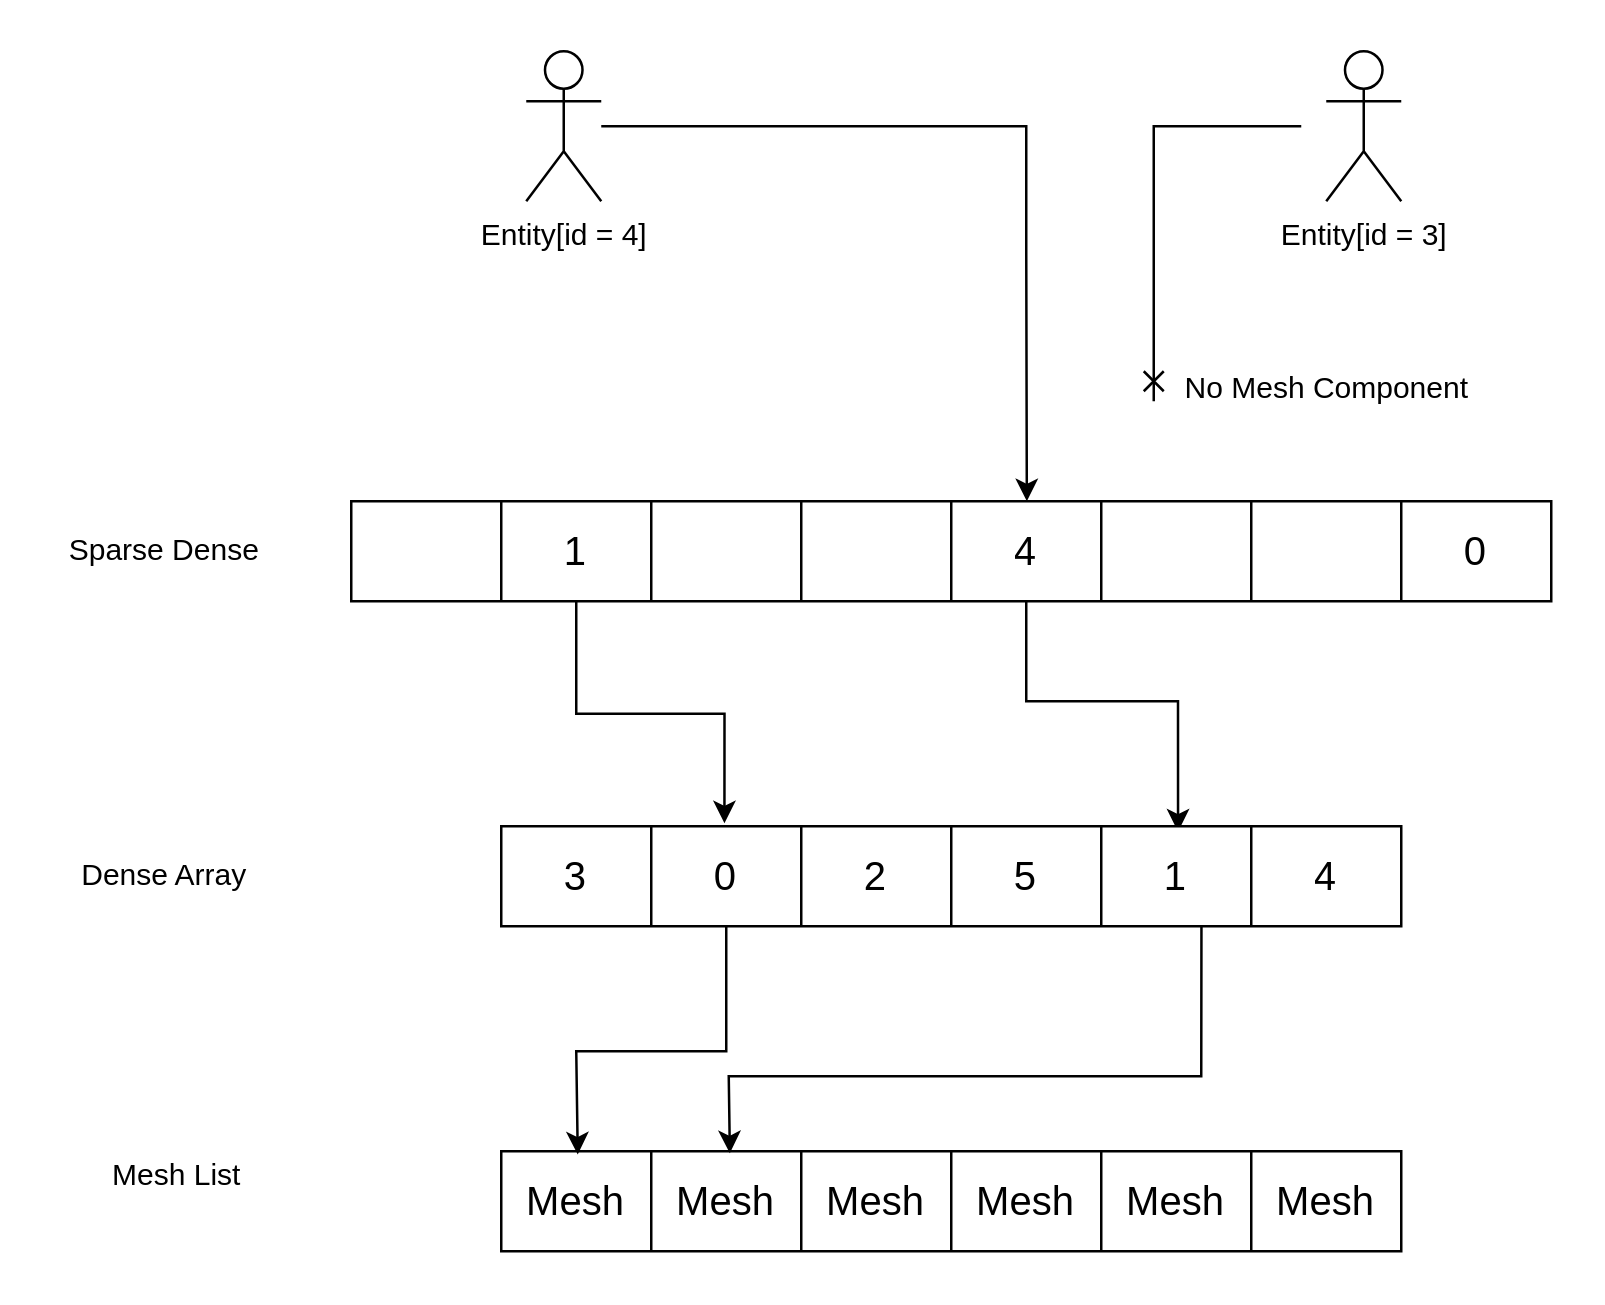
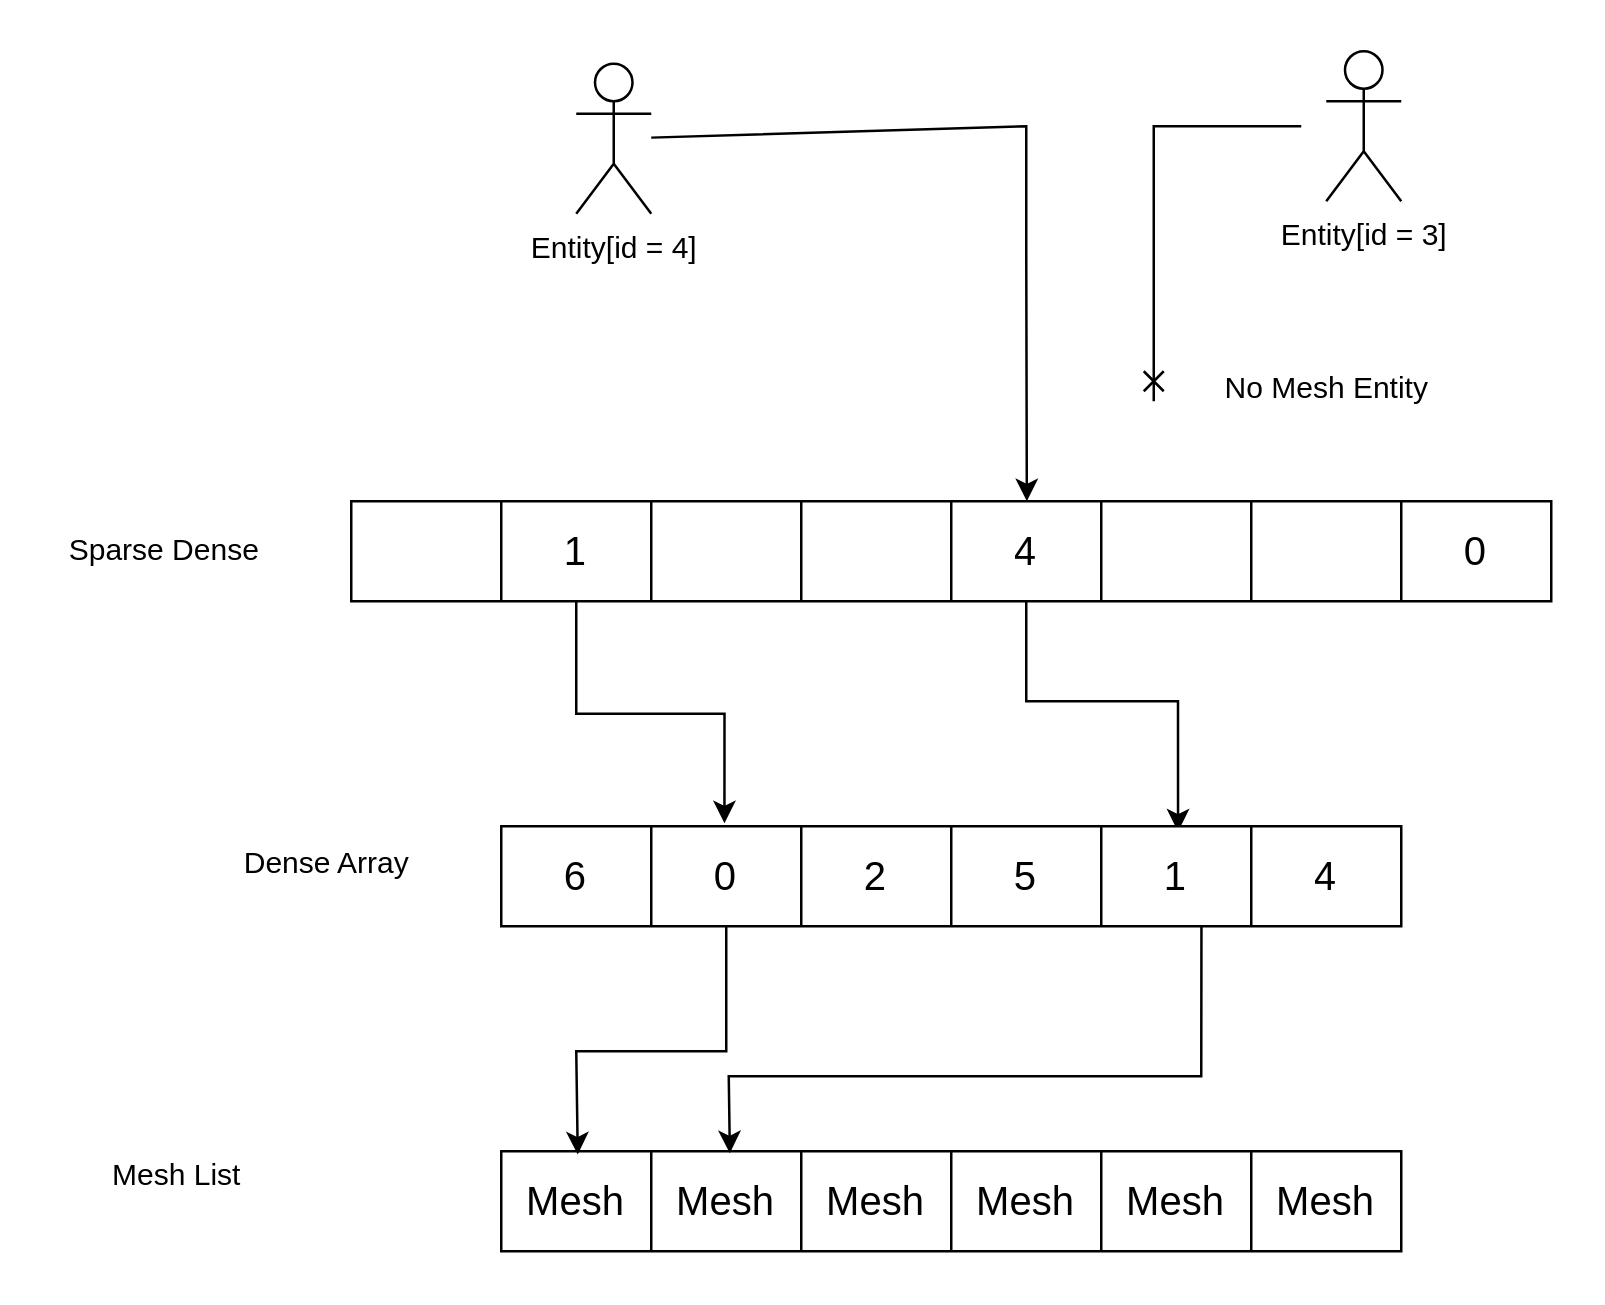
- <mxCell id="35" value="Entity[id = 4]" style="shape=umlActor;verticalLabelPosition=bottom;verticalAlign=top;html=1;outlineConnect=0;" vertex="1" parent="1"><mxGeometry x="210" y="20" width="30" height="60" as="geometry" /></mxCell>
+ <mxCell id="35" value="Entity[id = 4]" style="shape=umlActor;verticalLabelPosition=bottom;verticalAlign=top;html=1;outlineConnect=0;" vertex="1" parent="1"><mxGeometry x="230" y="25" width="30" height="60" as="geometry" /></mxCell>
- <mxCell id="39" value="No Mesh Component" style="text;html=1;align=center;verticalAlign=middle;resizable=0;points=[];autosize=1;strokeColor=none;fillColor=none;" vertex="1" parent="1"><mxGeometry x="460" y="140" width="140" height="30" as="geometry" /></mxCell>
+ <mxCell id="39" value="No Mesh Entity" style="text;html=1;align=center;verticalAlign=middle;resizable=0;points=[];autosize=1;strokeColor=none;fillColor=none;" vertex="1" parent="1"><mxGeometry x="460" y="140" width="140" height="30" as="geometry" /></mxCell>
- <mxCell id="31" value="Dense Array" style="text;html=1;align=center;verticalAlign=middle;resizable=0;points=[];autosize=1;strokeColor=none;fillColor=none;" vertex="1" parent="1"><mxGeometry x="20" y="335" width="90" height="30" as="geometry" /></mxCell>
+ <mxCell id="31" value="Dense Array" style="text;html=1;align=center;verticalAlign=middle;resizable=0;points=[];autosize=1;strokeColor=none;fillColor=none;" vertex="1" parent="1"><mxGeometry x="85" y="330" width="90" height="30" as="geometry" /></mxCell>
- <mxCell id="17" value="3" style="shape=partialRectangle;html=1;whiteSpace=wrap;connectable=0;strokeColor=inherit;overflow=hidden;fillColor=none;top=0;left=0;bottom=0;right=0;pointerEvents=1;fontSize=16;" vertex="1" parent="16"><mxGeometry width="60" height="40" as="geometry"><mxRectangle width="60" height="40" as="alternateBounds" /></mxGeometry></mxCell>
+ <mxCell id="17" value="6" style="shape=partialRectangle;html=1;whiteSpace=wrap;connectable=0;strokeColor=inherit;overflow=hidden;fillColor=none;top=0;left=0;bottom=0;right=0;pointerEvents=1;fontSize=16;" vertex="1" parent="16"><mxGeometry width="60" height="40" as="geometry"><mxRectangle width="60" height="40" as="alternateBounds" /></mxGeometry></mxCell>
